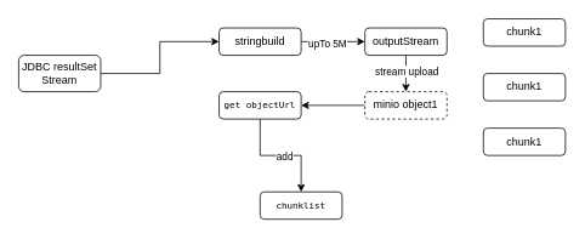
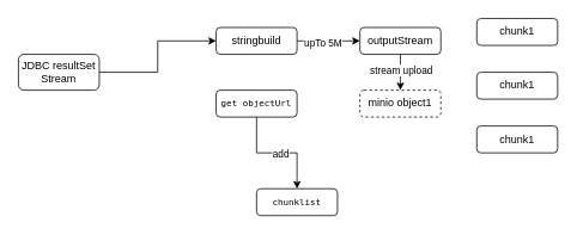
- <mxCell id="13" value="" style="edgeStyle=orthogonalEdgeStyle;rounded=0;orthogonalLoop=1;jettySize=auto;html=1;" edge="1" parent="1" source="14" target="17"><mxGeometry relative="1" as="geometry" /></mxCell>
